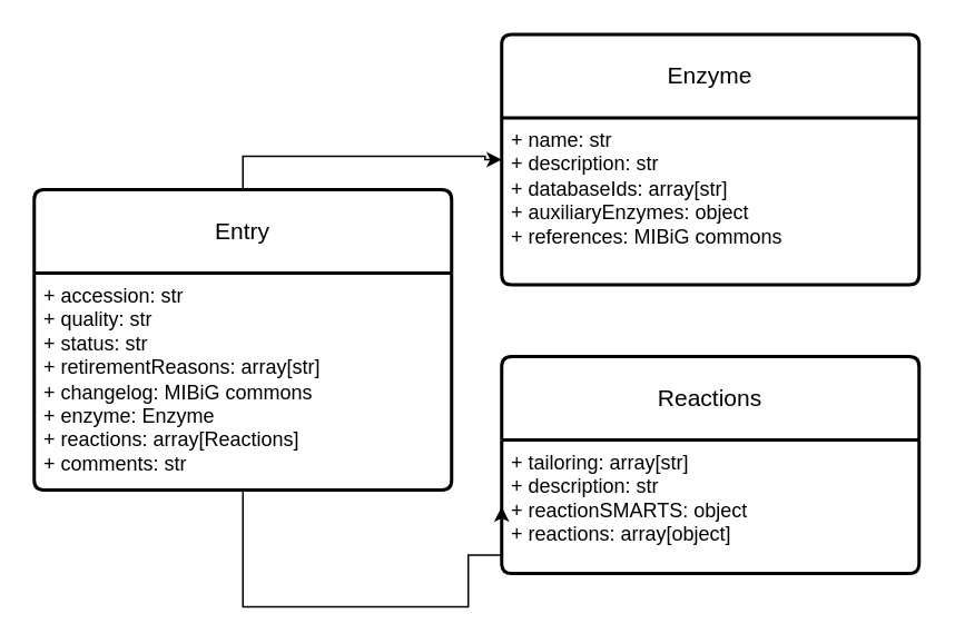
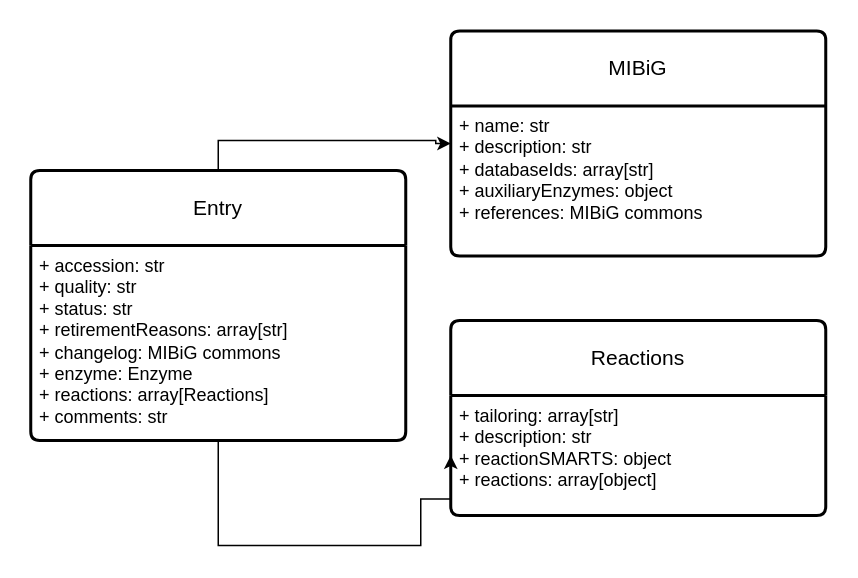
- <mxCell id="5" value="Enzyme" style="swimlane;childLayout=stackLayout;horizontal=1;startSize=50;horizontalStack=0;rounded=1;fontSize=14;fontStyle=0;strokeWidth=2;resizeParent=0;resizeLast=1;shadow=0;dashed=0;align=center;arcSize=4;whiteSpace=wrap;html=1;" parent="1" vertex="1"><mxGeometry x="300" y="20" width="250" height="150" as="geometry" /></mxCell>
+ <mxCell id="5" value="MIBiG" style="swimlane;childLayout=stackLayout;horizontal=1;startSize=50;horizontalStack=0;rounded=1;fontSize=14;fontStyle=0;strokeWidth=2;resizeParent=0;resizeLast=1;shadow=0;dashed=0;align=center;arcSize=4;whiteSpace=wrap;html=1;" parent="1" vertex="1"><mxGeometry x="300" y="20" width="250" height="150" as="geometry" /></mxCell>
